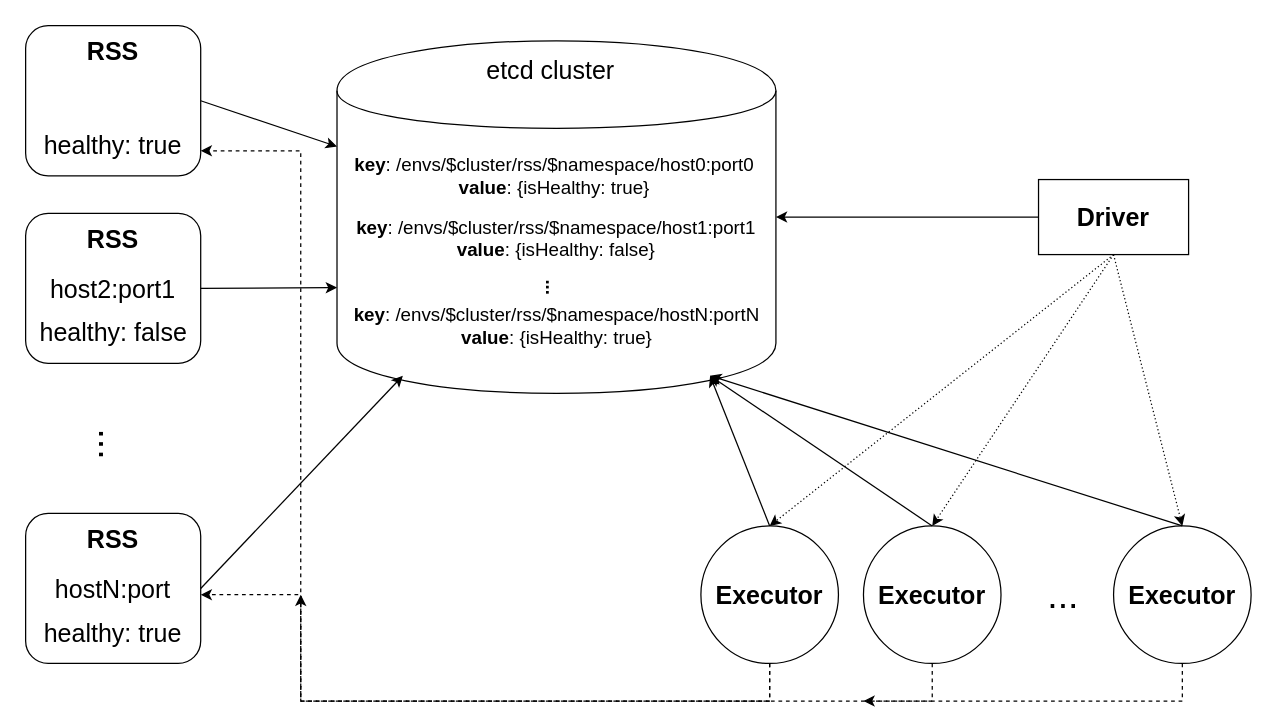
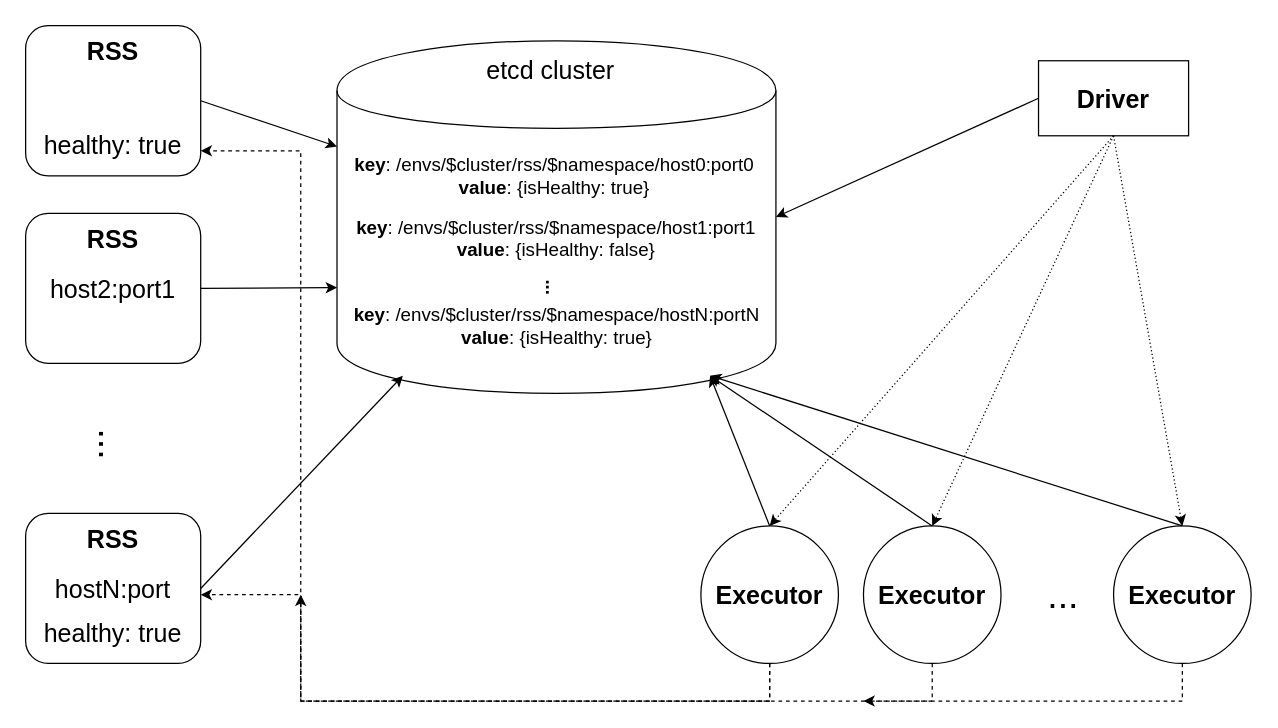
- <mxCell id="19" value="&lt;b&gt;&lt;font style=&quot;font-size: 20px&quot;&gt;Driver&lt;/font&gt;&lt;/b&gt;" style="rounded=0;whiteSpace=wrap;html=1;" vertex="1" parent="1"><mxGeometry x="830" y="143" width="120" height="60" as="geometry" /></mxCell>
+ <mxCell id="19" value="&lt;b&gt;&lt;font style=&quot;font-size: 20px&quot;&gt;Driver&lt;/font&gt;&lt;/b&gt;" style="rounded=0;whiteSpace=wrap;html=1;" vertex="1" parent="1"><mxGeometry x="830" y="48" width="120" height="60" as="geometry" /></mxCell>
- <mxCell id="16" value="&lt;font style=&quot;font-size: 20px&quot;&gt;healthy: false&lt;/font&gt;" style="text;html=1;strokeColor=none;fillColor=none;align=center;verticalAlign=middle;whiteSpace=wrap;rounded=0;" vertex="1" parent="1"><mxGeometry x="25.56" y="250" width="128.88" height="30" as="geometry" /></mxCell>
